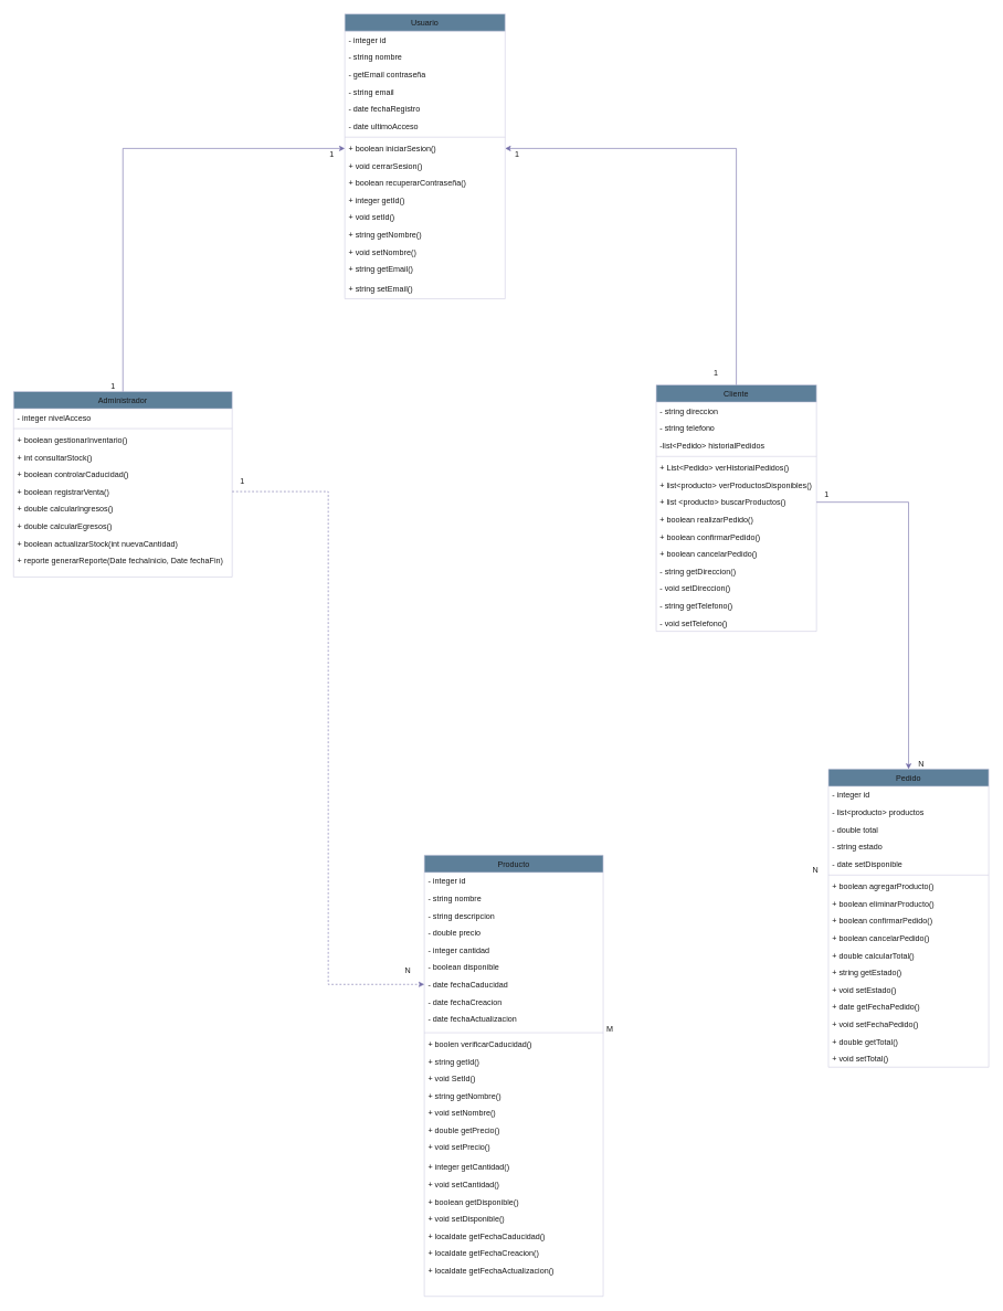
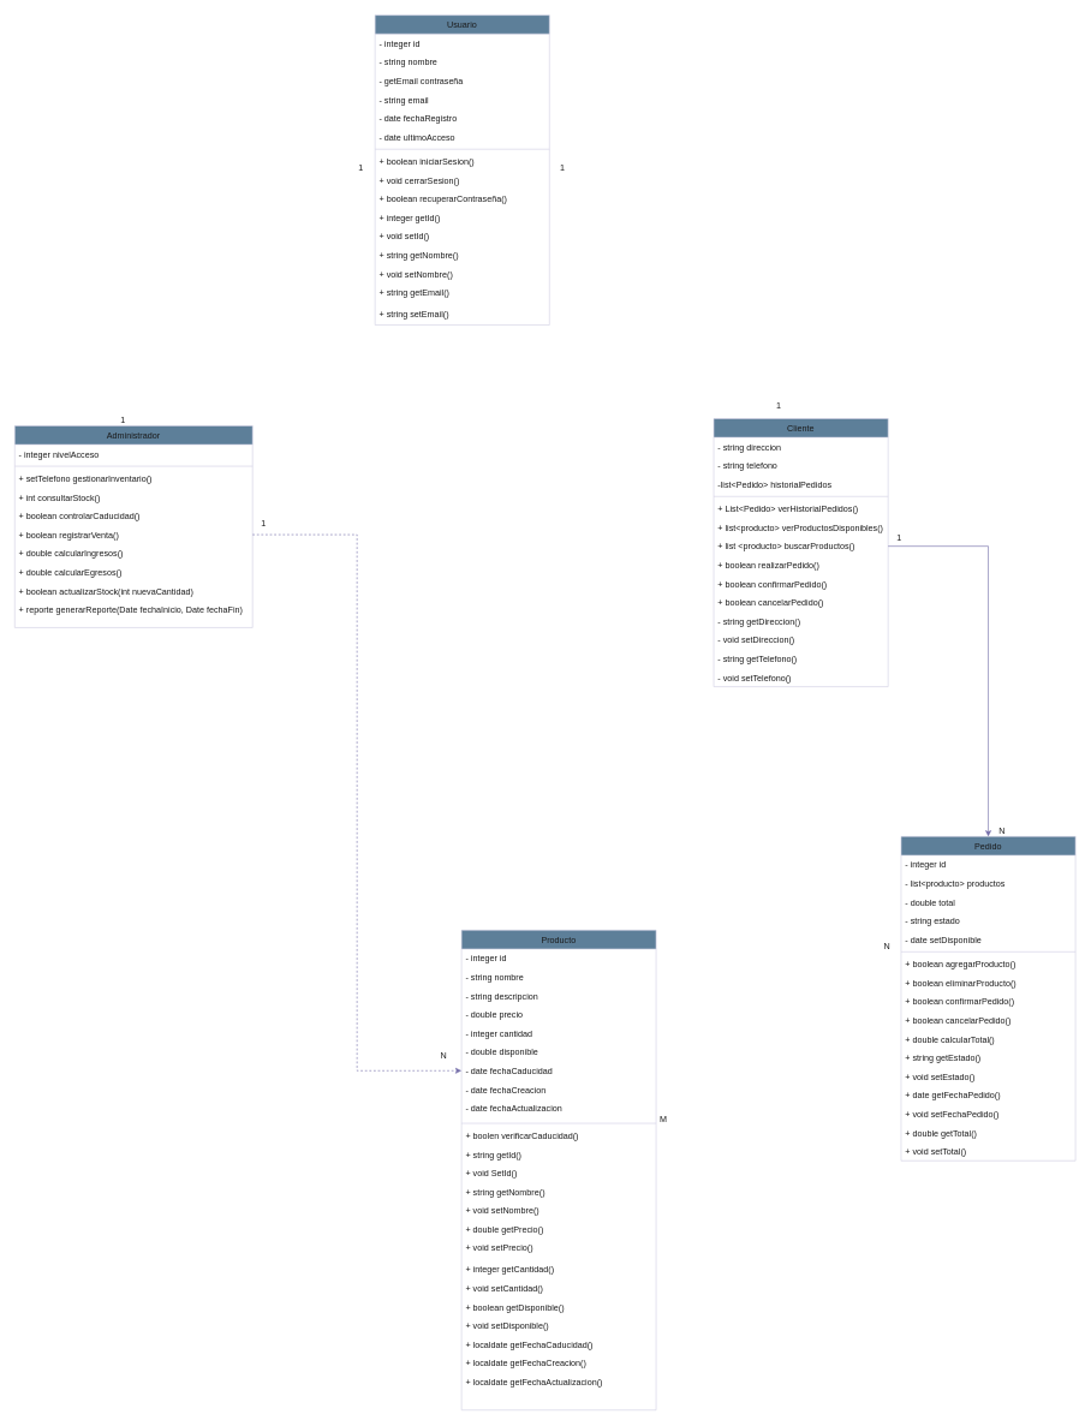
- <mxCell id="89" value="" style="endArrow=classic;html=1;rounded=0;exitX=0.5;exitY=0;exitDx=0;exitDy=0;edgeStyle=orthogonalEdgeStyle;labelBackgroundColor=none;strokeColor=#736CA8;fontColor=default;" edge="1" parent="1" source="34" target="25"><mxGeometry width="50" height="50" relative="1" as="geometry"><mxPoint x="760" y="950" as="sourcePoint" /><mxPoint x="810" y="900" as="targetPoint" /></mxGeometry></mxCell>
- <mxCell id="88" value="" style="endArrow=classic;html=1;rounded=0;exitX=0.5;exitY=0;exitDx=0;exitDy=0;edgeStyle=orthogonalEdgeStyle;entryX=1;entryY=0.5;entryDx=0;entryDy=0;labelBackgroundColor=none;strokeColor=#736CA8;fontColor=default;" edge="1" parent="1" source="2" target="25"><mxGeometry width="50" height="50" relative="1" as="geometry"><mxPoint x="760" y="950" as="sourcePoint" /><mxPoint x="780" y="270" as="targetPoint" /></mxGeometry></mxCell>
- <mxCell id="37" value="+ boolean gestionarInventario()" style="text;align=left;verticalAlign=top;spacingLeft=4;spacingRight=4;overflow=hidden;rotatable=0;points=[[0,0.5],[1,0.5]];portConstraint=eastwest;labelBackgroundColor=none;fontColor=#1A1A1A;" vertex="1" parent="34"><mxGeometry y="60" width="330" height="26" as="geometry" /></mxCell>
+ <mxCell id="37" value="+ setTelefono gestionarInventario()" style="text;align=left;verticalAlign=top;spacingLeft=4;spacingRight=4;overflow=hidden;rotatable=0;points=[[0,0.5],[1,0.5]];portConstraint=eastwest;labelBackgroundColor=none;fontColor=#1A1A1A;" vertex="1" parent="34"><mxGeometry y="60" width="330" height="26" as="geometry" /></mxCell>
- <mxCell id="51" value="- boolean disponible" style="text;align=left;verticalAlign=top;spacingLeft=4;spacingRight=4;overflow=hidden;rotatable=0;points=[[0,0.5],[1,0.5]];portConstraint=eastwest;labelBackgroundColor=none;fontColor=#1A1A1A;" vertex="1" parent="45"><mxGeometry y="156" width="270" height="26" as="geometry" /></mxCell>
+ <mxCell id="51" value="- double disponible" style="text;align=left;verticalAlign=top;spacingLeft=4;spacingRight=4;overflow=hidden;rotatable=0;points=[[0,0.5],[1,0.5]];portConstraint=eastwest;labelBackgroundColor=none;fontColor=#1A1A1A;" vertex="1" parent="45"><mxGeometry y="156" width="270" height="26" as="geometry" /></mxCell>
